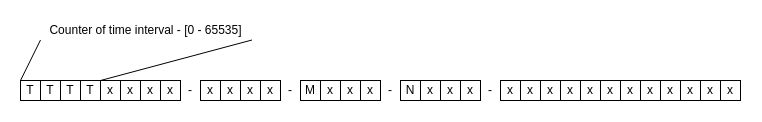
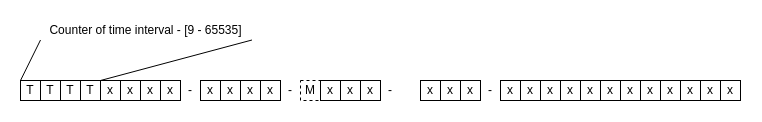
- <mxCell id="38" value="Counter of time interval - [0 - 65535]" style="text;html=1;align=center;verticalAlign=middle;resizable=0;points=[];autosize=1;strokeColor=none;fillColor=none;" vertex="1" parent="1"><mxGeometry x="40" y="20" width="210" height="20" as="geometry" /></mxCell>
+ <mxCell id="38" value="Counter of time interval - [9 - 65535]" style="text;html=1;align=center;verticalAlign=middle;resizable=0;points=[];autosize=1;strokeColor=none;fillColor=none;" vertex="1" parent="1"><mxGeometry x="40" y="20" width="210" height="20" as="geometry" /></mxCell>
- <mxCell id="18" value="M" style="whiteSpace=wrap;html=1;aspect=fixed;" parent="1" vertex="1"><mxGeometry x="300" y="80" width="20" height="20" as="geometry" /></mxCell>
+ <mxCell id="18" value="M" style="whiteSpace=wrap;html=1;aspect=fixed;dashed=1;" parent="1" vertex="1"><mxGeometry x="300" y="80" width="20" height="20" as="geometry" /></mxCell>
- <mxCell id="34" value="N" style="whiteSpace=wrap;html=1;aspect=fixed;" parent="1" vertex="1"><mxGeometry x="400" y="80" width="20" height="20" as="geometry" /></mxCell>
